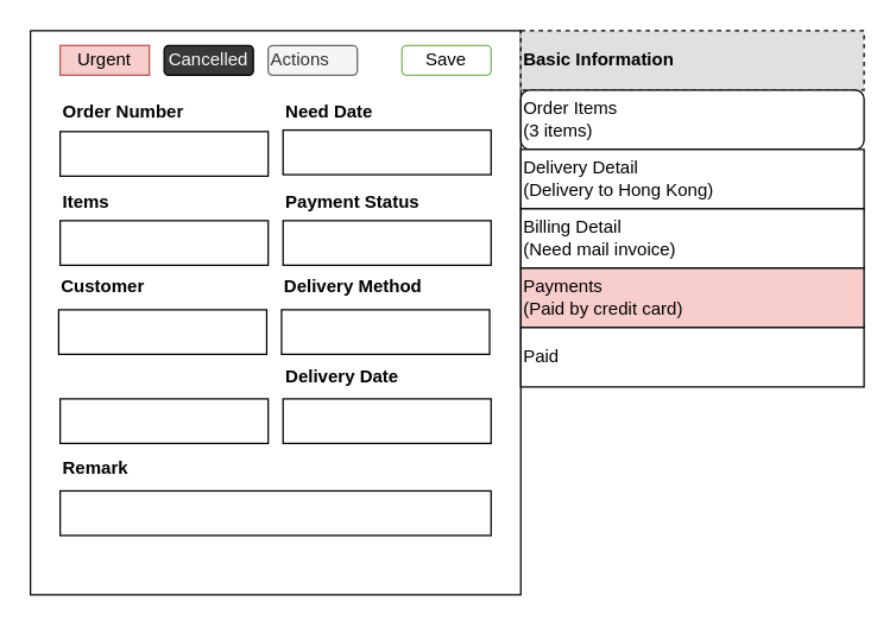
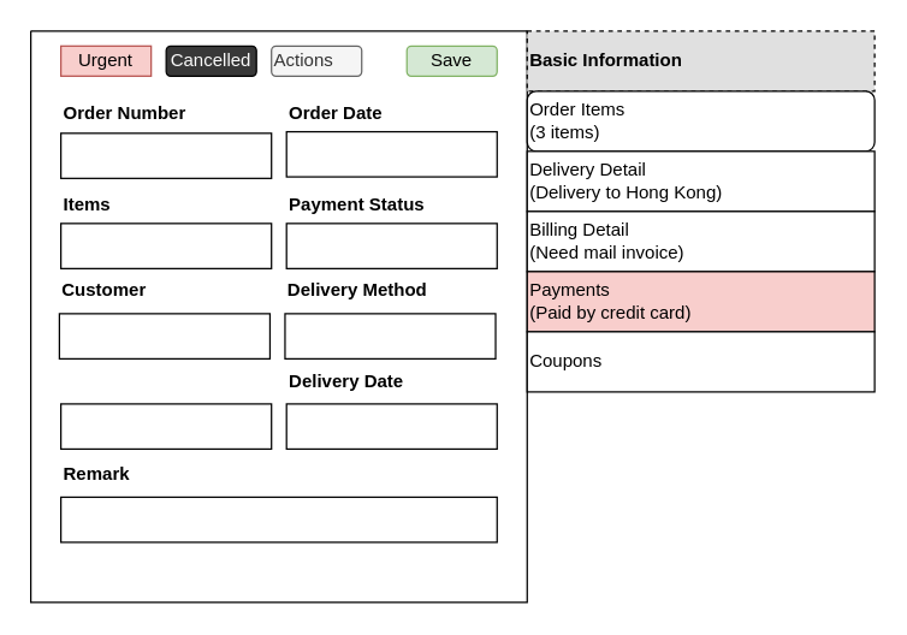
- <mxCell id="14" value="Save" style="rounded=1;whiteSpace=wrap;html=1;labelBackgroundColor=none;fillColor=#ffffff;strokeColor=#82b366;" vertex="1" parent="2"><mxGeometry x="250" y="10" width="60" height="20" as="geometry" /></mxCell>
+ <mxCell id="14" value="Save" style="rounded=1;whiteSpace=wrap;html=1;labelBackgroundColor=none;fillColor=#d5e8d4;strokeColor=#82b366;" vertex="1" parent="2"><mxGeometry x="250" y="10" width="60" height="20" as="geometry" /></mxCell>
- <mxCell id="6" value="Need Date" style="text;html=1;strokeColor=none;fillColor=none;align=left;verticalAlign=middle;whiteSpace=wrap;rounded=0;labelBackgroundColor=none;fontStyle=1" vertex="1" parent="2"><mxGeometry x="170" y="40" width="140" height="30" as="geometry" /></mxCell>
+ <mxCell id="6" value="Order Date" style="text;html=1;strokeColor=none;fillColor=none;align=left;verticalAlign=middle;whiteSpace=wrap;rounded=0;labelBackgroundColor=none;fontStyle=1" vertex="1" parent="2"><mxGeometry x="170" y="40" width="140" height="30" as="geometry" /></mxCell>
- <mxCell id="29" value="Paid" style="rounded=0;whiteSpace=wrap;html=1;align=left;" vertex="1" parent="1"><mxGeometry x="350" y="220" width="231" height="40" as="geometry" /></mxCell>
+ <mxCell id="29" value="Coupons" style="rounded=0;whiteSpace=wrap;html=1;align=left;" vertex="1" parent="1"><mxGeometry x="350" y="220" width="231" height="40" as="geometry" /></mxCell>
